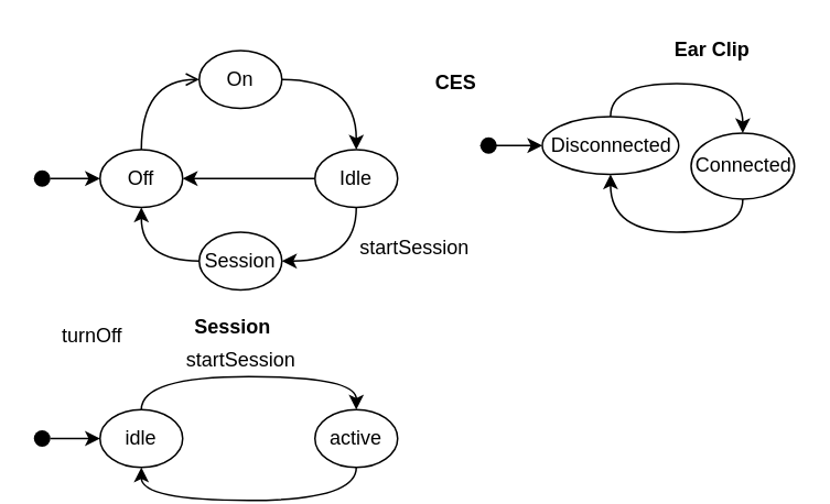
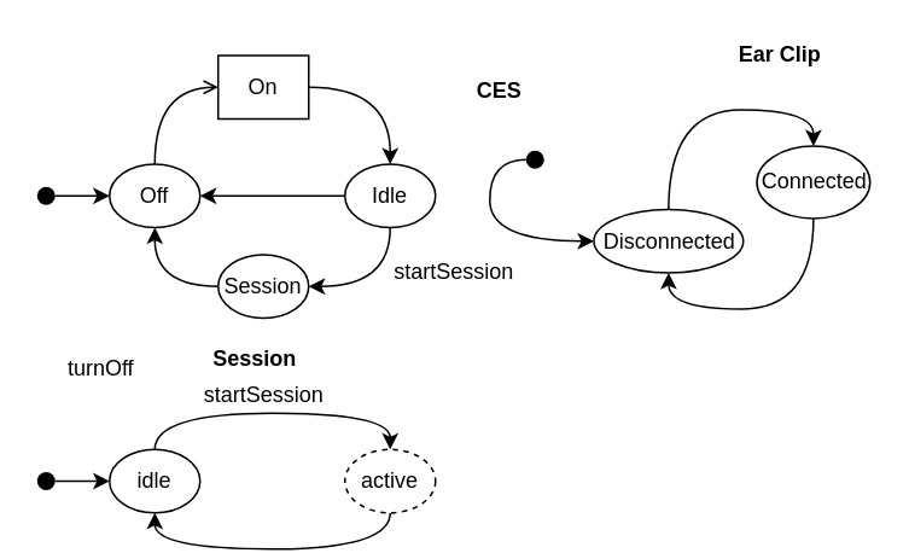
- <mxCell id="15" value="On" style="ellipse;whiteSpace=wrap;html=1;fillColor=#FFFFFF;" parent="1" vertex="1"><mxGeometry x="120" y="30" width="50" height="35" as="geometry" /></mxCell>
+ <mxCell id="15" value="On" style="whiteSpace=wrap;html=1;fillColor=#FFFFFF;rounded=0;" parent="1" vertex="1"><mxGeometry x="120" y="30" width="50" height="35" as="geometry" /></mxCell>
- <mxCell id="19" value="Disconnected" style="ellipse;whiteSpace=wrap;html=1;fillColor=#FFFFFF;" parent="1" vertex="1"><mxGeometry x="327.5" y="70" width="82.5" height="35" as="geometry" /></mxCell>
+ <mxCell id="19" value="Disconnected" style="ellipse;whiteSpace=wrap;html=1;fillColor=#FFFFFF;" parent="1" vertex="1"><mxGeometry x="327.5" y="115" width="82.5" height="35" as="geometry" /></mxCell>
- <mxCell id="27" value="active" style="ellipse;whiteSpace=wrap;html=1;fillColor=#FFFFFF;" parent="1" vertex="1"><mxGeometry x="190" y="247.5" width="50" height="35" as="geometry" /></mxCell>
+ <mxCell id="27" value="active" style="ellipse;whiteSpace=wrap;html=1;fillColor=#FFFFFF;dashed=1;" parent="1" vertex="1"><mxGeometry x="190" y="247.5" width="50" height="35" as="geometry" /></mxCell>
